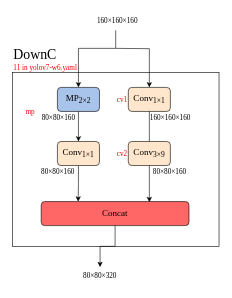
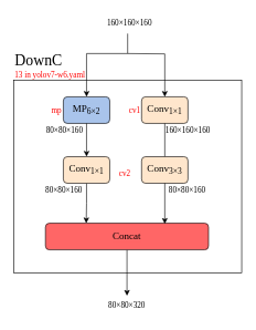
- <mxCell id="22" value="&lt;font color=&quot;#ff0000&quot;&gt;11&amp;nbsp;in yolov7-w6.yaml&lt;/font&gt;" style="text;html=1;strokeColor=none;fillColor=none;align=center;verticalAlign=middle;whiteSpace=wrap;rounded=0;fontFamily=Times New Roman;" parent="1" vertex="1"><mxGeometry x="20" y="98" width="110" height="30" as="geometry" /></mxCell>
+ <mxCell id="22" value="&lt;font color=&quot;#ff0000&quot;&gt;13&amp;nbsp;in yolov7-w6.yaml&lt;/font&gt;" style="text;html=1;strokeColor=none;fillColor=none;align=center;verticalAlign=middle;whiteSpace=wrap;rounded=0;fontFamily=Times New Roman;" parent="1" vertex="1"><mxGeometry x="20" y="98" width="110" height="30" as="geometry" /></mxCell>
- <mxCell id="4" value="&lt;div style=&quot;font-size: 11.3pt;&quot;&gt;&lt;span style=&quot;background-color: rgb(169, 196, 235);&quot;&gt;MP&lt;sub&gt;2×2&lt;/sub&gt;&lt;/span&gt;&lt;/div&gt;" style="rounded=1;whiteSpace=wrap;html=1;labelBackgroundColor=none;fontSize=23;fillColor=#a9c4eb;strokeColor=#000000;fontFamily=Times New Roman;" parent="1" vertex="1"><mxGeometry x="95" y="145" width="70" height="40" as="geometry" /></mxCell>
+ <mxCell id="4" value="&lt;div style=&quot;font-size: 11.3pt;&quot;&gt;&lt;span style=&quot;background-color: rgb(169, 196, 235);&quot;&gt;MP&lt;sub&gt;6×2&lt;/sub&gt;&lt;/span&gt;&lt;/div&gt;" style="rounded=1;whiteSpace=wrap;html=1;labelBackgroundColor=none;fontSize=23;fillColor=#a9c4eb;strokeColor=#000000;fontFamily=Times New Roman;" parent="1" vertex="1"><mxGeometry x="95" y="145" width="70" height="40" as="geometry" /></mxCell>
- <mxCell id="25" value="&lt;font color=&quot;#ff0000&quot;&gt;mp&lt;/font&gt;" style="text;html=1;strokeColor=none;fillColor=none;align=center;verticalAlign=middle;whiteSpace=wrap;rounded=0;fontFamily=Times New Roman;" parent="1" vertex="1"><mxGeometry x="40" y="170" width="20" height="30" as="geometry" /></mxCell>
+ <mxCell id="25" value="&lt;font color=&quot;#ff0000&quot;&gt;mp&lt;/font&gt;" style="text;html=1;strokeColor=none;fillColor=none;align=center;verticalAlign=middle;whiteSpace=wrap;rounded=0;fontFamily=Times New Roman;" parent="1" vertex="1"><mxGeometry x="75" y="150" width="20" height="30" as="geometry" /></mxCell>
- <mxCell id="24" value="&lt;font color=&quot;#ff0000&quot;&gt;cv2&lt;/font&gt;" style="text;html=1;strokeColor=none;fillColor=none;align=center;verticalAlign=middle;whiteSpace=wrap;rounded=0;fontFamily=Times New Roman;" parent="1" vertex="1"><mxGeometry x="193" y="240" width="20" height="30" as="geometry" /></mxCell>
+ <mxCell id="24" value="&lt;font color=&quot;#ff0000&quot;&gt;cv2&lt;/font&gt;" style="text;html=1;strokeColor=none;fillColor=none;align=center;verticalAlign=middle;whiteSpace=wrap;rounded=0;fontFamily=Times New Roman;" parent="1" vertex="1"><mxGeometry x="178" y="245" width="20" height="30" as="geometry" /></mxCell>
- <mxCell id="18" value="&lt;div style=&quot;font-size: 11.3pt;&quot;&gt;&lt;span style=&quot;background-color: rgb(255, 230, 204);&quot;&gt;Conv&lt;sub&gt;3&lt;/sub&gt;&lt;/span&gt;&lt;sub style=&quot;background-color: initial; border-color: var(--border-color);&quot;&gt;×9&lt;/sub&gt;&lt;/div&gt;" style="rounded=1;whiteSpace=wrap;html=1;labelBackgroundColor=none;fontSize=23;fillColor=#FFE6CC;strokeColor=#000000;fontFamily=Times New Roman;" parent="1" vertex="1"><mxGeometry x="213" y="235" width="70" height="40" as="geometry" /></mxCell>
+ <mxCell id="18" value="&lt;div style=&quot;font-size: 11.3pt;&quot;&gt;&lt;span style=&quot;background-color: rgb(255, 230, 204);&quot;&gt;Conv&lt;sub&gt;3&lt;/sub&gt;&lt;/span&gt;&lt;sub style=&quot;background-color: initial; border-color: var(--border-color);&quot;&gt;×3&lt;/sub&gt;&lt;/div&gt;" style="rounded=1;whiteSpace=wrap;html=1;labelBackgroundColor=none;fontSize=23;fillColor=#FFE6CC;strokeColor=#000000;fontFamily=Times New Roman;" parent="1" vertex="1"><mxGeometry x="213" y="235" width="70" height="40" as="geometry" /></mxCell>
- <mxCell id="19" value="80×80×320" style="text;html=1;strokeColor=none;fillColor=none;align=center;verticalAlign=middle;whiteSpace=wrap;rounded=0;fontFamily=Times New Roman;" parent="1" vertex="1"><mxGeometry x="136" y="444" width="60" height="30" as="geometry" /></mxCell>
+ <mxCell id="19" value="80×80×320" style="text;html=1;strokeColor=none;fillColor=none;align=center;verticalAlign=middle;whiteSpace=wrap;rounded=0;fontFamily=Times New Roman;" parent="1" vertex="1"><mxGeometry x="161" y="444" width="60" height="30" as="geometry" /></mxCell>
